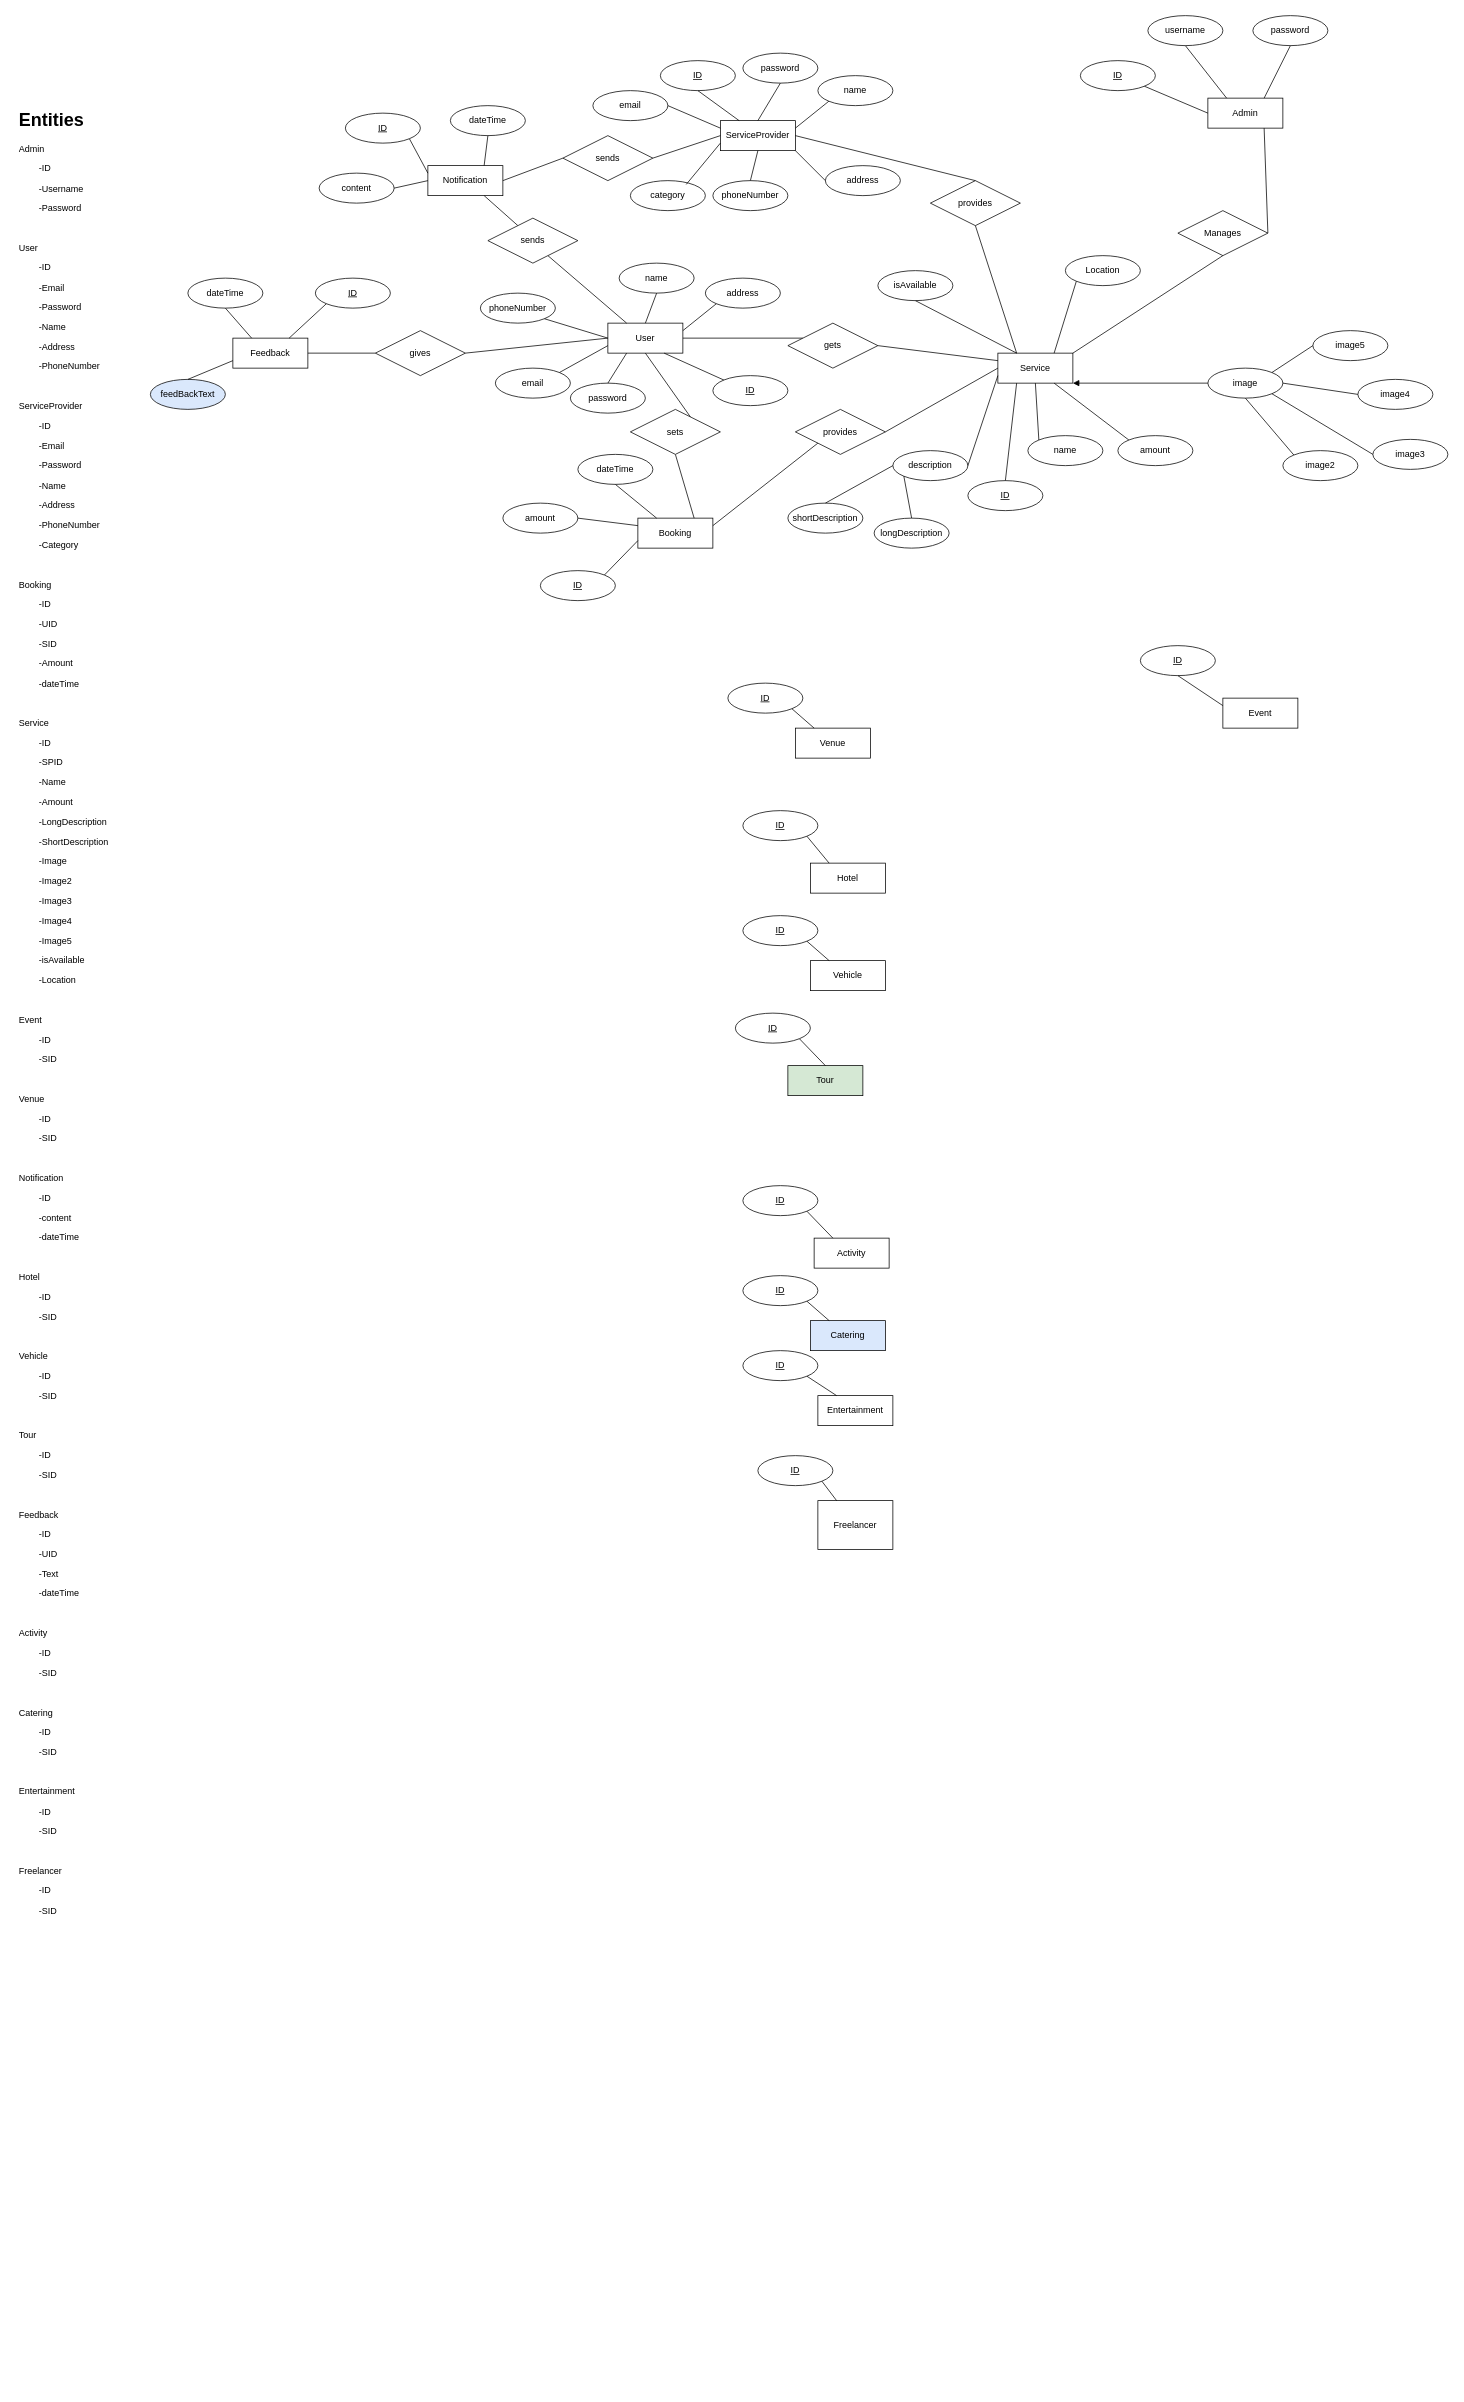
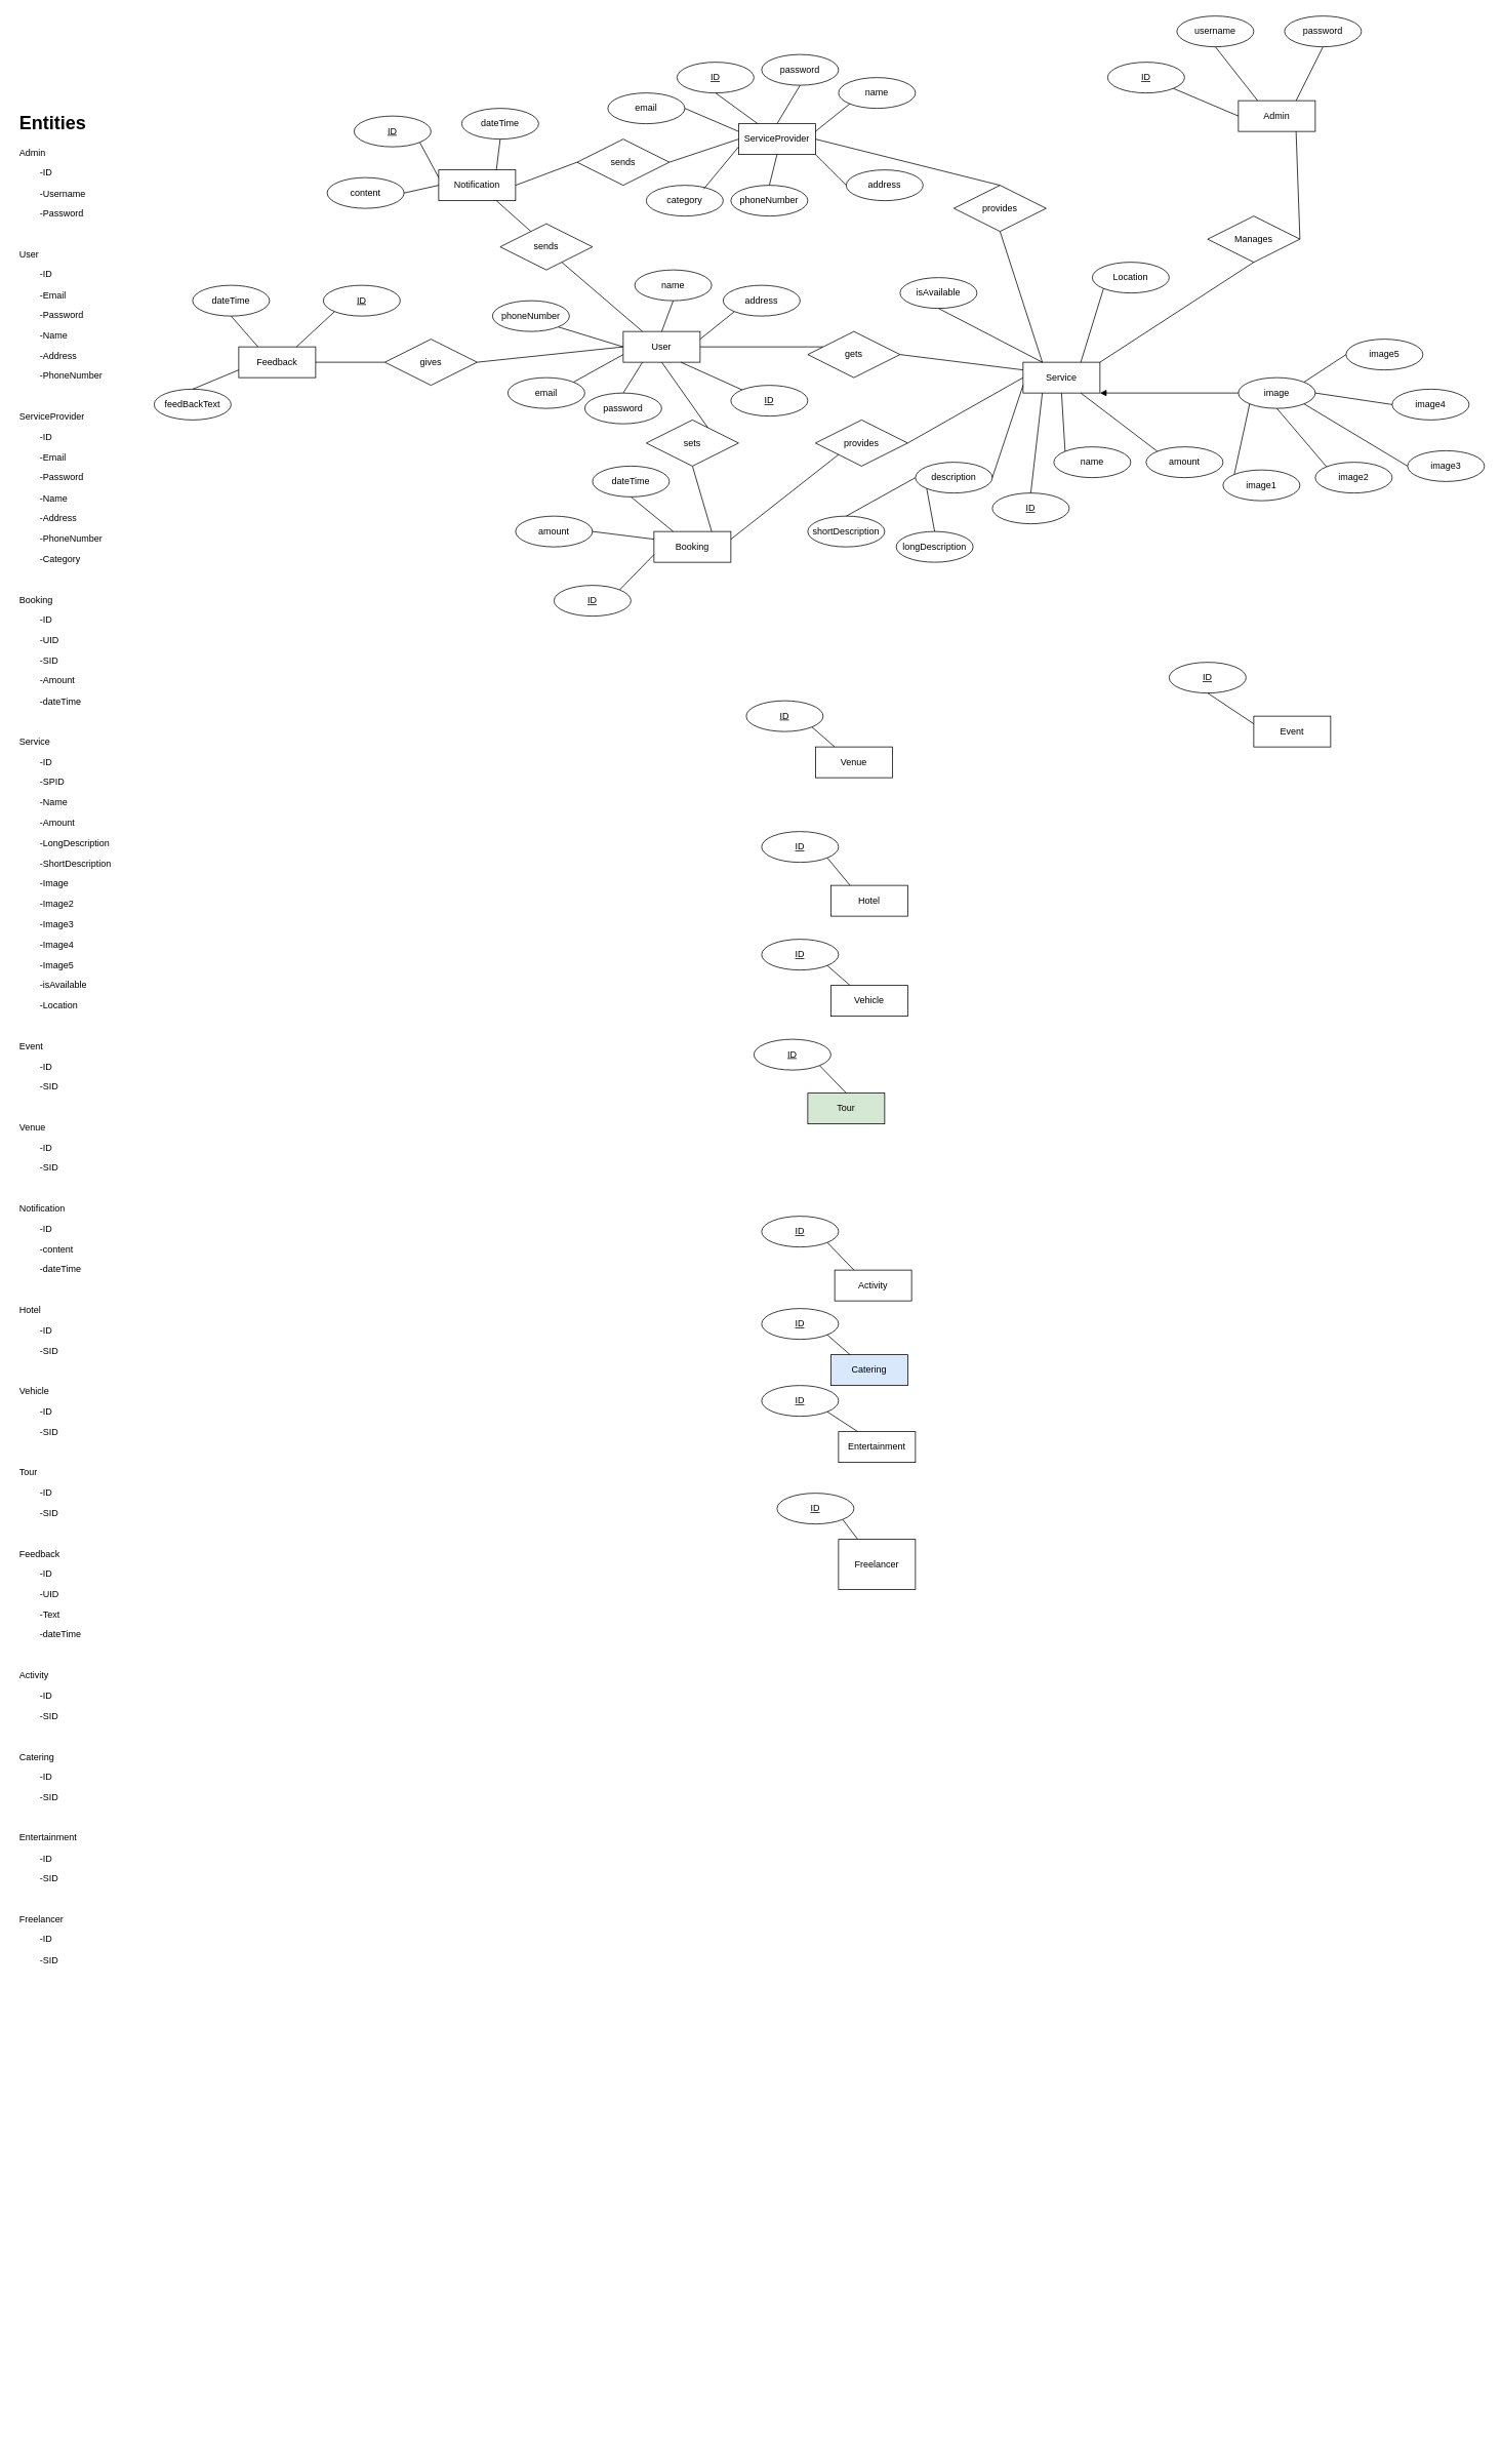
- <mxCell id="93" value="feedBackText" style="ellipse;whiteSpace=wrap;html=1;align=center;fillColor=#dae8fc;" parent="1" vertex="1"><mxGeometry x="200" y="505" width="100" height="40" as="geometry" /></mxCell>
+ <mxCell id="93" value="feedBackText" style="ellipse;whiteSpace=wrap;html=1;align=center;" parent="1" vertex="1"><mxGeometry x="200" y="505" width="100" height="40" as="geometry" /></mxCell>
+ <mxCell id="40" value="" style="endArrow=none;html=1;rounded=0;exitX=0;exitY=0;exitDx=0;exitDy=0;entryX=0;entryY=1;entryDx=0;entryDy=0;" parent="1" source="35" target="23" edge="1"><mxGeometry relative="1" as="geometry"><mxPoint x="1505" y="536" as="sourcePoint" /><mxPoint x="1405" y="460" as="targetPoint" /></mxGeometry></mxCell>
+ <mxCell id="35" value="image1" style="ellipse;whiteSpace=wrap;html=1;align=center;" parent="1" vertex="1"><mxGeometry x="1590" y="610" width="100" height="40" as="geometry" /></mxCell>
